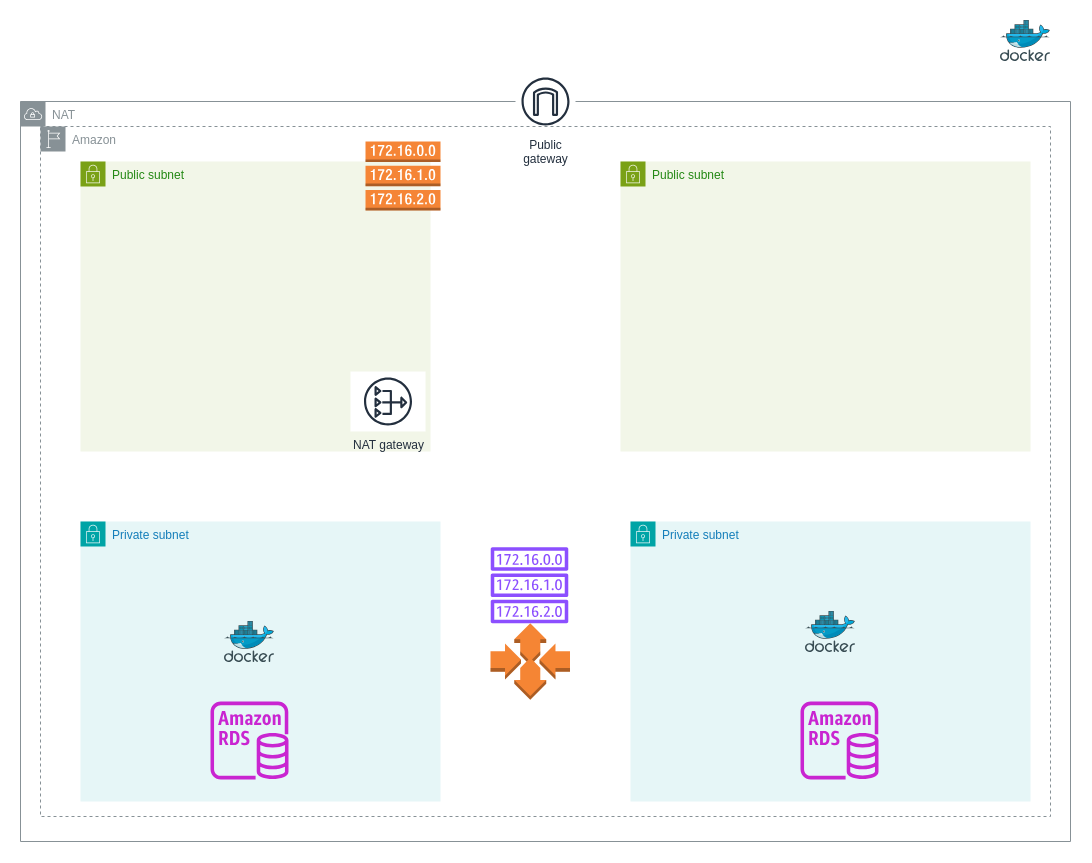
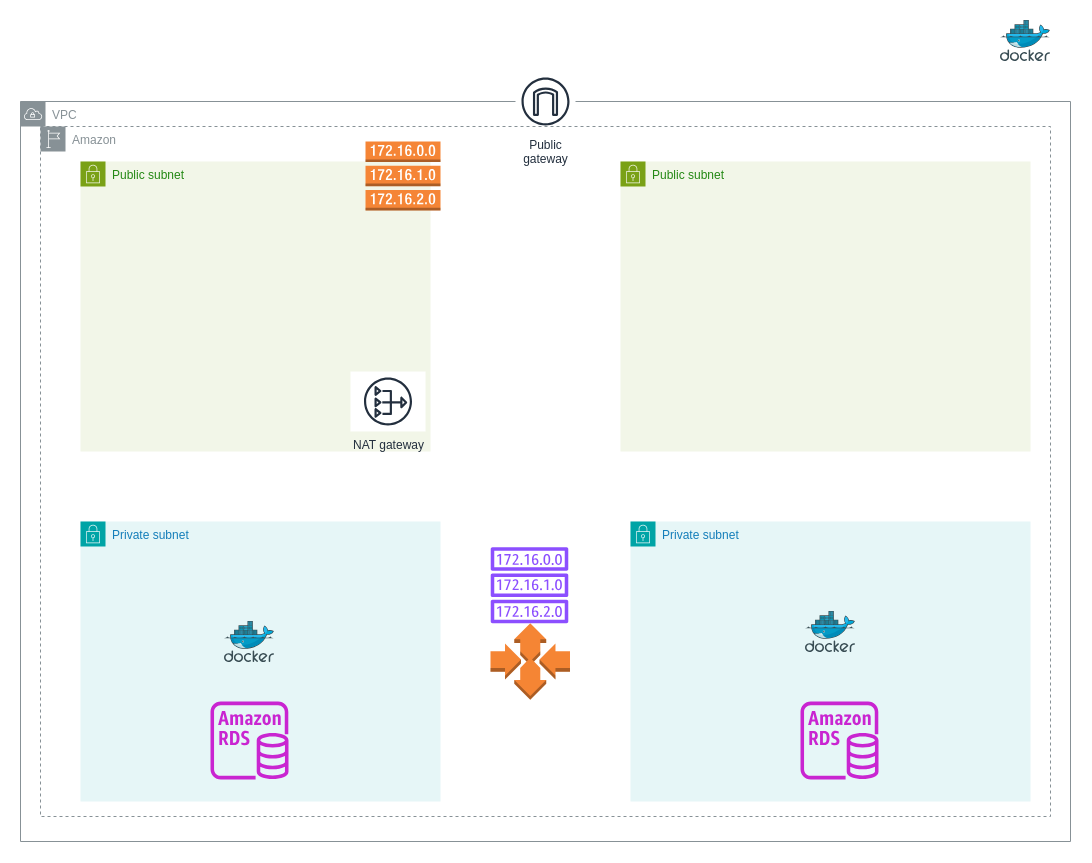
- <mxCell id="2" value="NAT" style="sketch=0;outlineConnect=0;gradientColor=none;html=1;whiteSpace=wrap;fontSize=12;fontStyle=0;shape=mxgraph.aws4.group;grIcon=mxgraph.aws4.group_vpc;strokeColor=#879196;fillColor=none;verticalAlign=top;align=left;spacingLeft=30;fontColor=#879196;dashed=0;" vertex="1" parent="1"><mxGeometry x="20" y="101" width="1050" height="740" as="geometry" /></mxCell>
+ <mxCell id="2" value="VPC" style="sketch=0;outlineConnect=0;gradientColor=none;html=1;whiteSpace=wrap;fontSize=12;fontStyle=0;shape=mxgraph.aws4.group;grIcon=mxgraph.aws4.group_vpc;strokeColor=#879196;fillColor=none;verticalAlign=top;align=left;spacingLeft=30;fontColor=#879196;dashed=0;" vertex="1" parent="1"><mxGeometry x="20" y="101" width="1050" height="740" as="geometry" /></mxCell>
